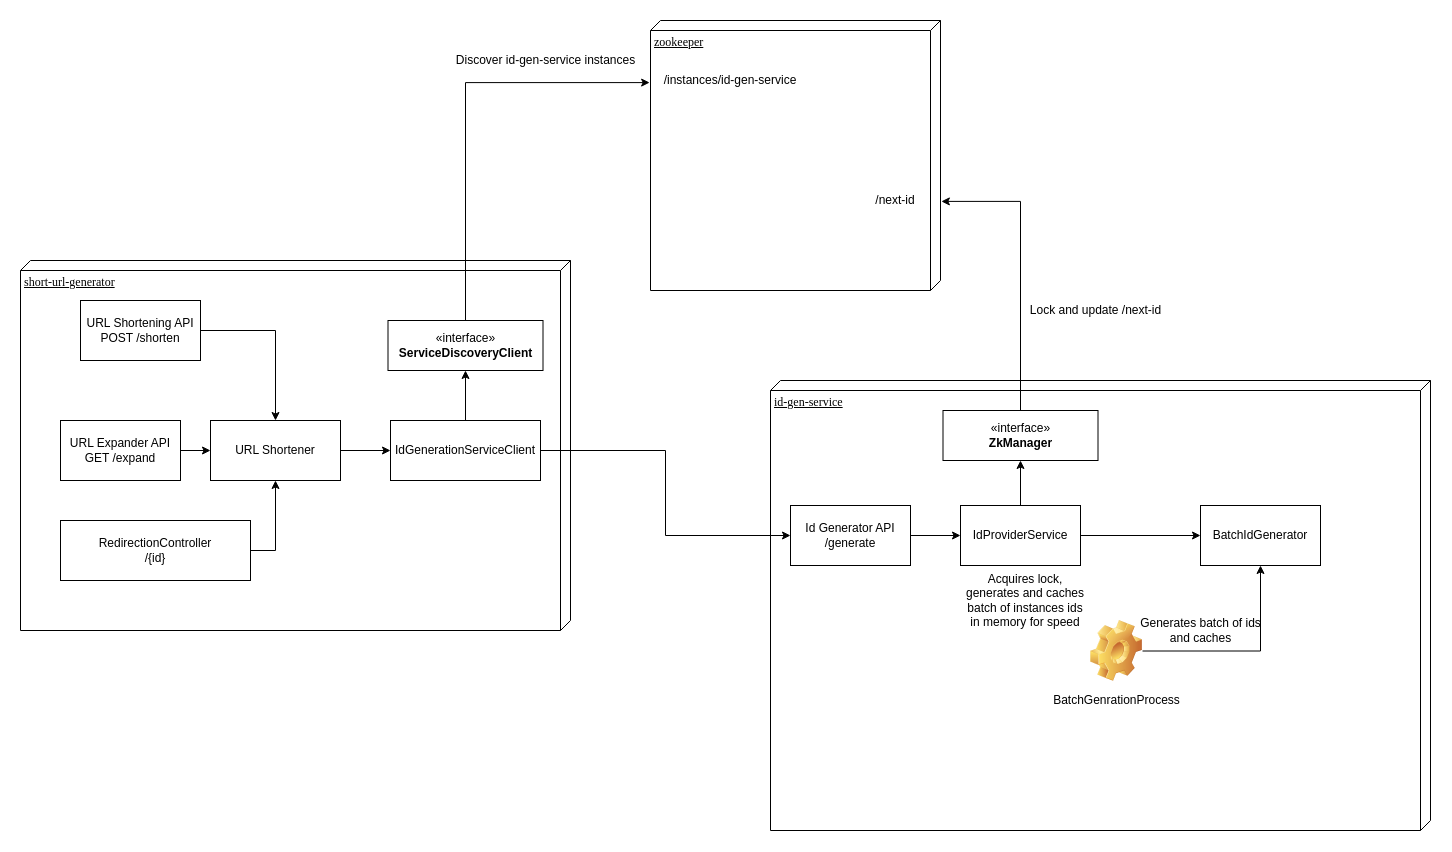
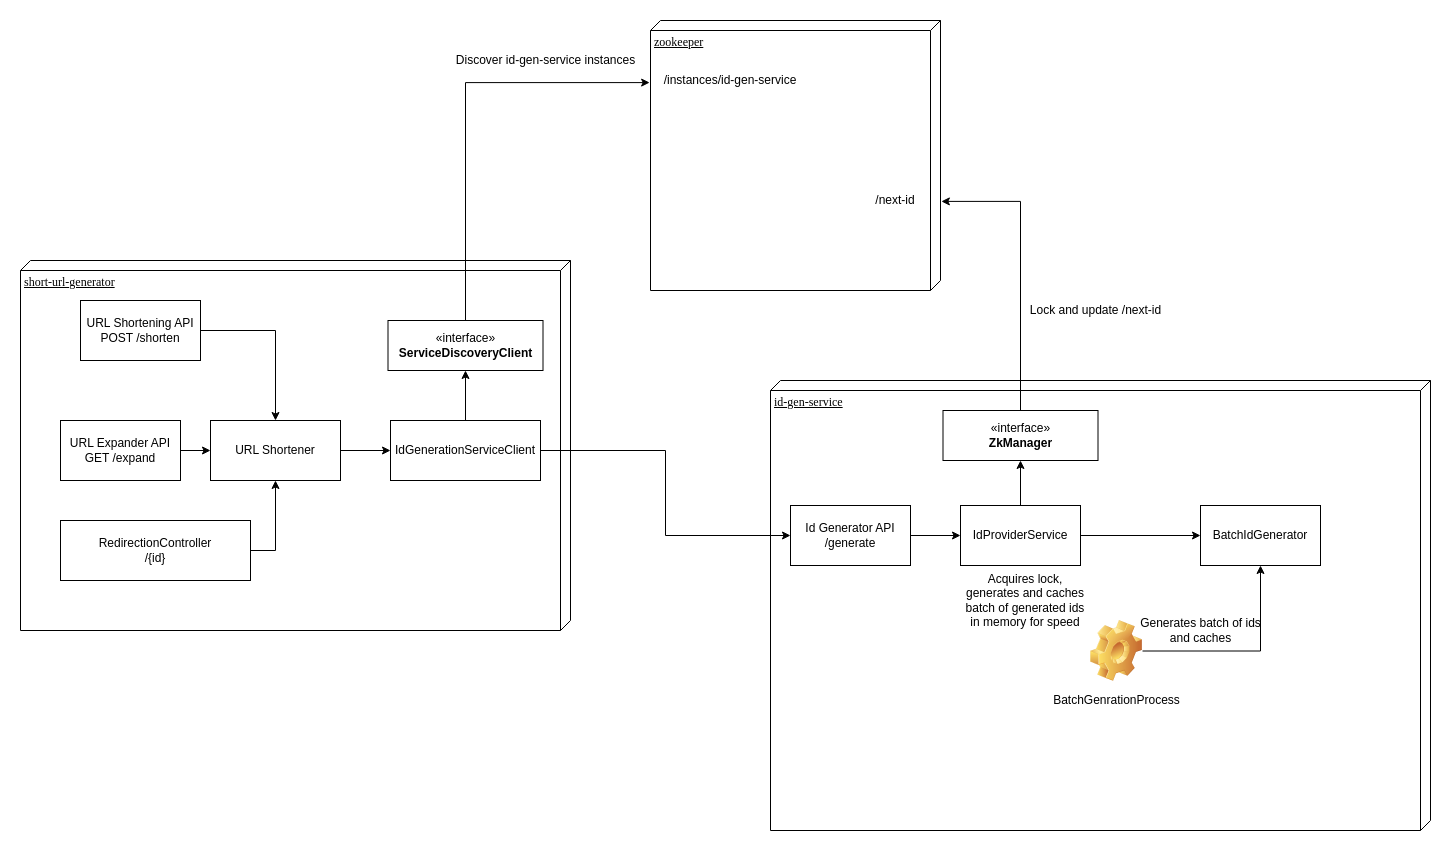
- <mxCell id="26" value="Acquires lock, generates and caches batch of instances ids in memory for speed" style="text;html=1;strokeColor=none;fillColor=none;align=center;verticalAlign=middle;whiteSpace=wrap;rounded=0;" vertex="1" parent="1"><mxGeometry x="960" y="590" width="130" height="20" as="geometry" /></mxCell>
+ <mxCell id="26" value="Acquires lock, generates and caches batch of generated ids in memory for speed" style="text;html=1;strokeColor=none;fillColor=none;align=center;verticalAlign=middle;whiteSpace=wrap;rounded=0;" vertex="1" parent="1"><mxGeometry x="960" y="590" width="130" height="20" as="geometry" /></mxCell>
